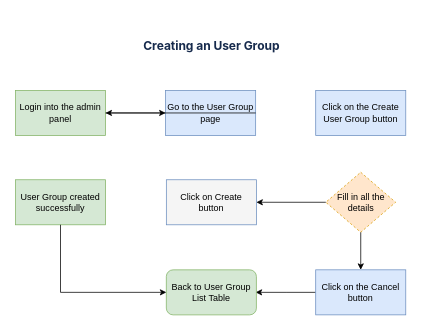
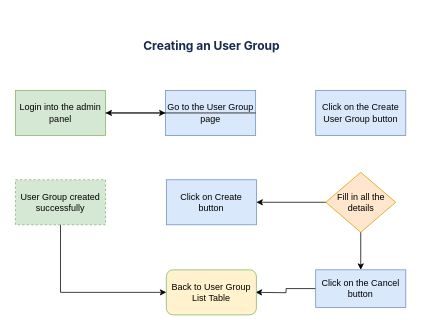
- <mxCell id="12" value="User Group created successfully" style="rounded=0;whiteSpace=wrap;html=1;fillColor=#d5e8d4;strokeColor=#82b366;" parent="1" vertex="1"><mxGeometry x="20" y="239" width="120" height="60" as="geometry" /></mxCell>
+ <mxCell id="12" value="User Group created successfully" style="rounded=0;whiteSpace=wrap;html=1;fillColor=#d5e8d4;strokeColor=#82b366;dashed=1;" parent="1" vertex="1"><mxGeometry x="20" y="239" width="120" height="60" as="geometry" /></mxCell>
- <mxCell id="11" value="Click on Create button" style="rounded=0;whiteSpace=wrap;html=1;fillColor=#f5f5f5;strokeColor=#6c8ebf;" parent="1" vertex="1"><mxGeometry x="221" y="239" width="120" height="60" as="geometry" /></mxCell>
+ <mxCell id="11" value="Click on Create button" style="rounded=0;whiteSpace=wrap;html=1;fillColor=#dae8fc;strokeColor=#6c8ebf;" parent="1" vertex="1"><mxGeometry x="221" y="239" width="120" height="60" as="geometry" /></mxCell>
- <mxCell id="9" value="&lt;span style=&quot;font-size: 12px;&quot;&gt;Fill in all the details&lt;/span&gt;" style="rhombus;whiteSpace=wrap;html=1;fontSize=10;fillColor=#ffe6cc;strokeColor=#d79b00;rounded=0;dashed=1;" parent="1" vertex="1"><mxGeometry x="433.5" y="229" width="93" height="80" as="geometry" /></mxCell>
+ <mxCell id="9" value="&lt;span style=&quot;font-size: 12px;&quot;&gt;Fill in all the details&lt;/span&gt;" style="rhombus;whiteSpace=wrap;html=1;fontSize=10;fillColor=#ffe6cc;strokeColor=#d79b00;rounded=0;" parent="1" vertex="1"><mxGeometry x="433.5" y="229" width="93" height="80" as="geometry" /></mxCell>
- <mxCell id="16" value="Back to User Group List Table" style="rounded=1;whiteSpace=wrap;html=1;fillColor=#d5e8d4;strokeColor=#82b366;" parent="1" vertex="1"><mxGeometry x="221" y="359" width="120" height="60" as="geometry" /></mxCell>
+ <mxCell id="16" value="Back to User Group List Table" style="rounded=1;whiteSpace=wrap;html=1;fillColor=#fff2cc;strokeColor=#82b366;" parent="1" vertex="1"><mxGeometry x="221" y="359" width="120" height="60" as="geometry" /></mxCell>
- <mxCell id="14" value="Click on the Cancel button" style="rounded=0;whiteSpace=wrap;html=1;fillColor=#dae8fc;strokeColor=#6c8ebf;" parent="1" vertex="1"><mxGeometry x="420" y="359" width="120" height="60" as="geometry" /></mxCell>
+ <mxCell id="14" value="Click on the Cancel button" style="rounded=0;whiteSpace=wrap;html=1;fillColor=#dae8fc;strokeColor=#6c8ebf;" parent="1" vertex="1"><mxGeometry x="420" y="359" width="120" height="50" as="geometry" /></mxCell>
